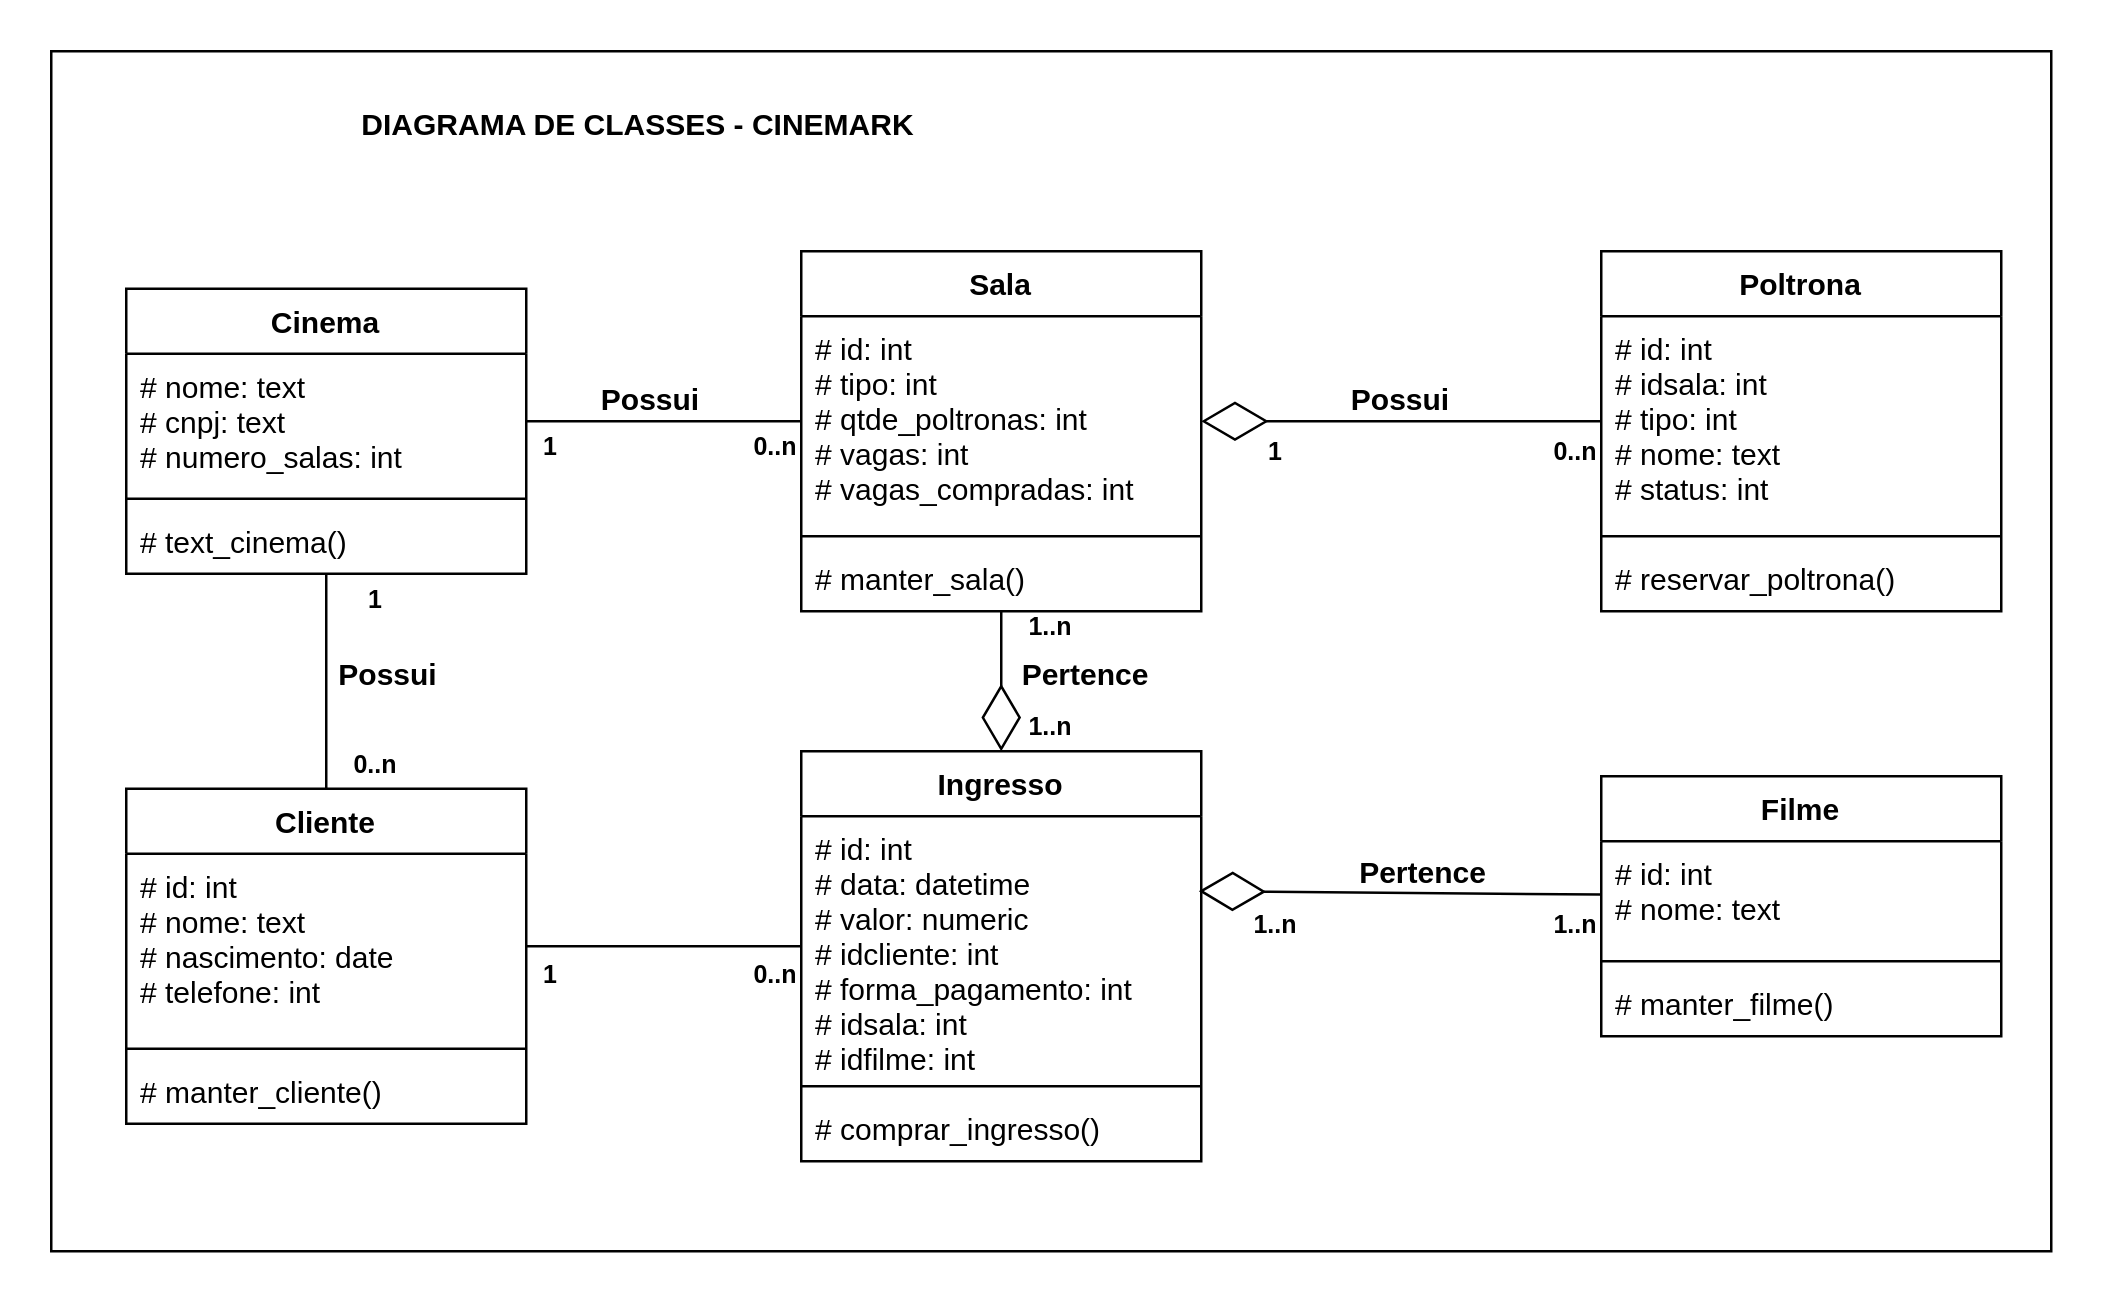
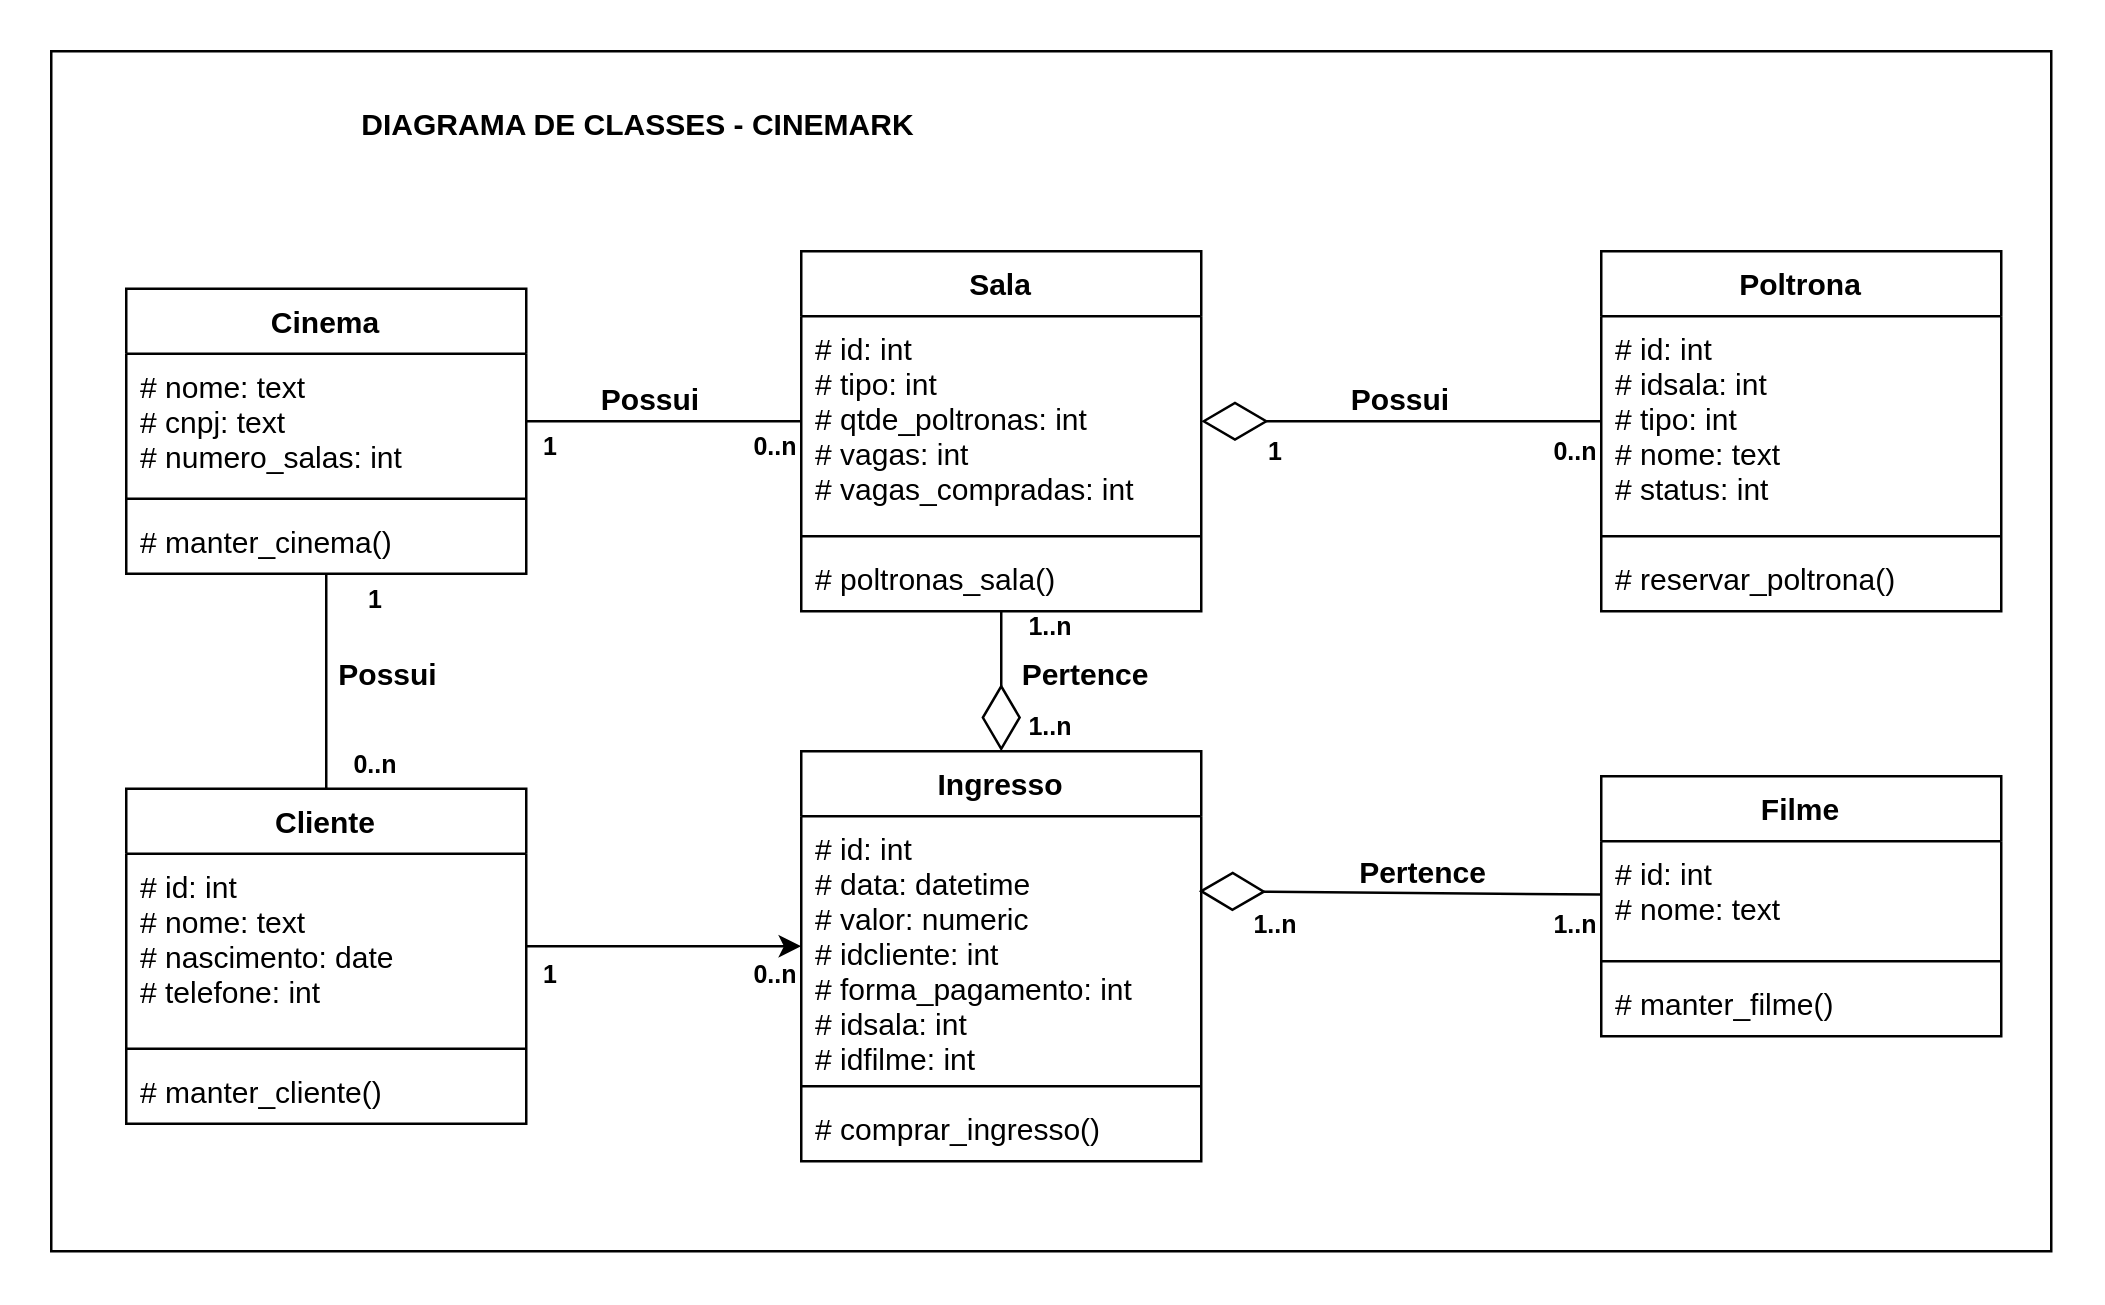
- <mxCell id="30" value="# text_cinema()" style="text;strokeColor=none;fillColor=none;align=left;verticalAlign=top;spacingLeft=4;spacingRight=4;overflow=hidden;rotatable=0;points=[[0,0.5],[1,0.5]];portConstraint=eastwest;" vertex="1" parent="27"><mxGeometry y="88" width="160" height="26" as="geometry" /></mxCell>
+ <mxCell id="30" value="# manter_cinema()" style="text;strokeColor=none;fillColor=none;align=left;verticalAlign=top;spacingLeft=4;spacingRight=4;overflow=hidden;rotatable=0;points=[[0,0.5],[1,0.5]];portConstraint=eastwest;" vertex="1" parent="27"><mxGeometry y="88" width="160" height="26" as="geometry" /></mxCell>
- <mxCell id="10" value="# manter_sala()" style="text;strokeColor=none;fillColor=none;align=left;verticalAlign=top;spacingLeft=4;spacingRight=4;overflow=hidden;rotatable=0;points=[[0,0.5],[1,0.5]];portConstraint=eastwest;" vertex="1" parent="7"><mxGeometry y="118" width="160" height="26" as="geometry" /></mxCell>
+ <mxCell id="10" value="# poltronas_sala()" style="text;strokeColor=none;fillColor=none;align=left;verticalAlign=top;spacingLeft=4;spacingRight=4;overflow=hidden;rotatable=0;points=[[0,0.5],[1,0.5]];portConstraint=eastwest;" vertex="1" parent="7"><mxGeometry y="118" width="160" height="26" as="geometry" /></mxCell>
- <mxCell id="21" value="" style="endArrow=none;html=1;" edge="1" parent="1" source="23" target="13"><mxGeometry width="50" height="50" relative="1" as="geometry"><mxPoint x="240" y="387" as="sourcePoint" /><mxPoint x="290" y="337" as="targetPoint" /></mxGeometry></mxCell>
+ <mxCell id="21" value="" style="endArrow=classic;html=1;" edge="1" parent="1" source="23" target="13"><mxGeometry width="50" height="50" relative="1" as="geometry"><mxPoint x="240" y="387" as="sourcePoint" /><mxPoint x="290" y="337" as="targetPoint" /></mxGeometry></mxCell>
